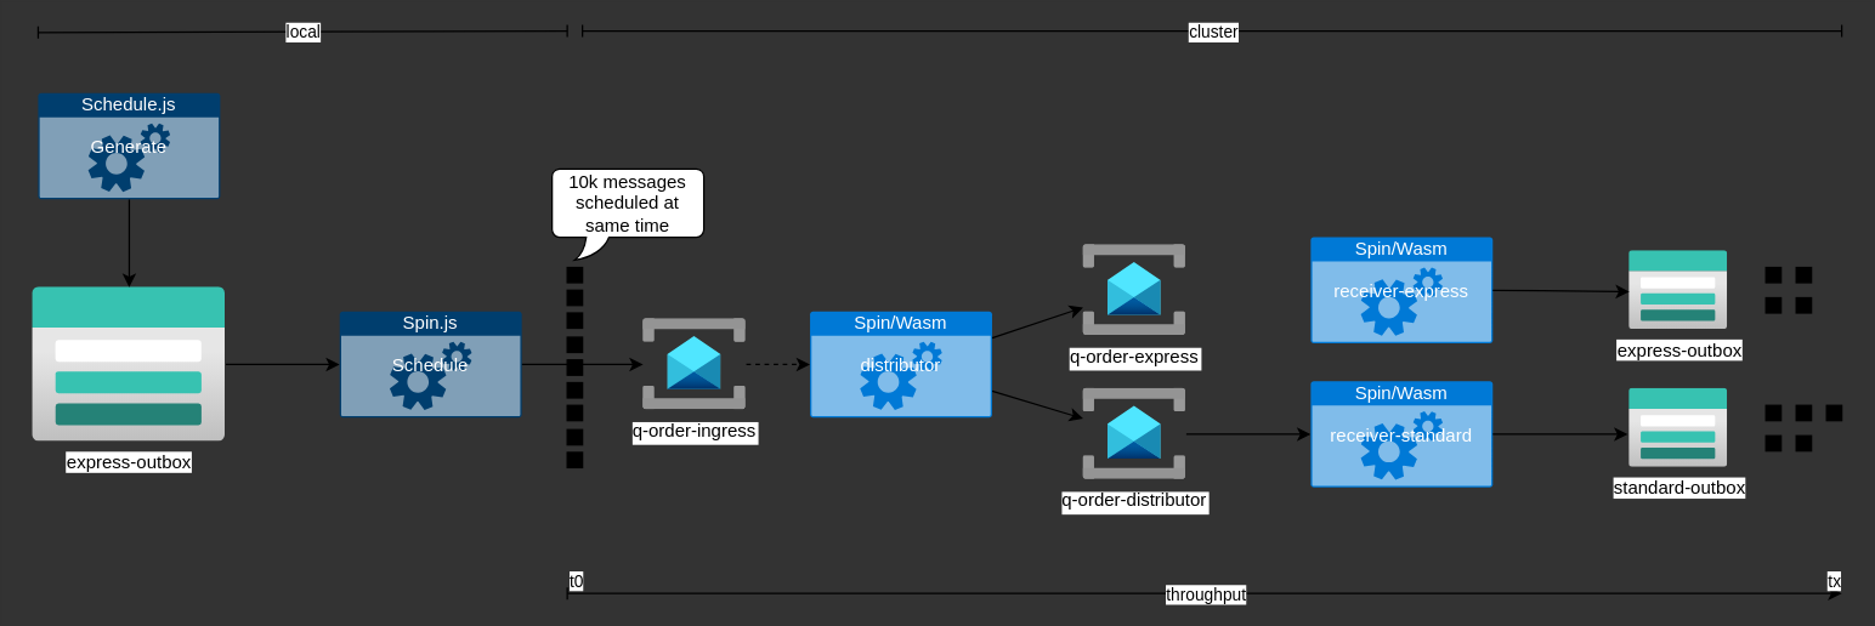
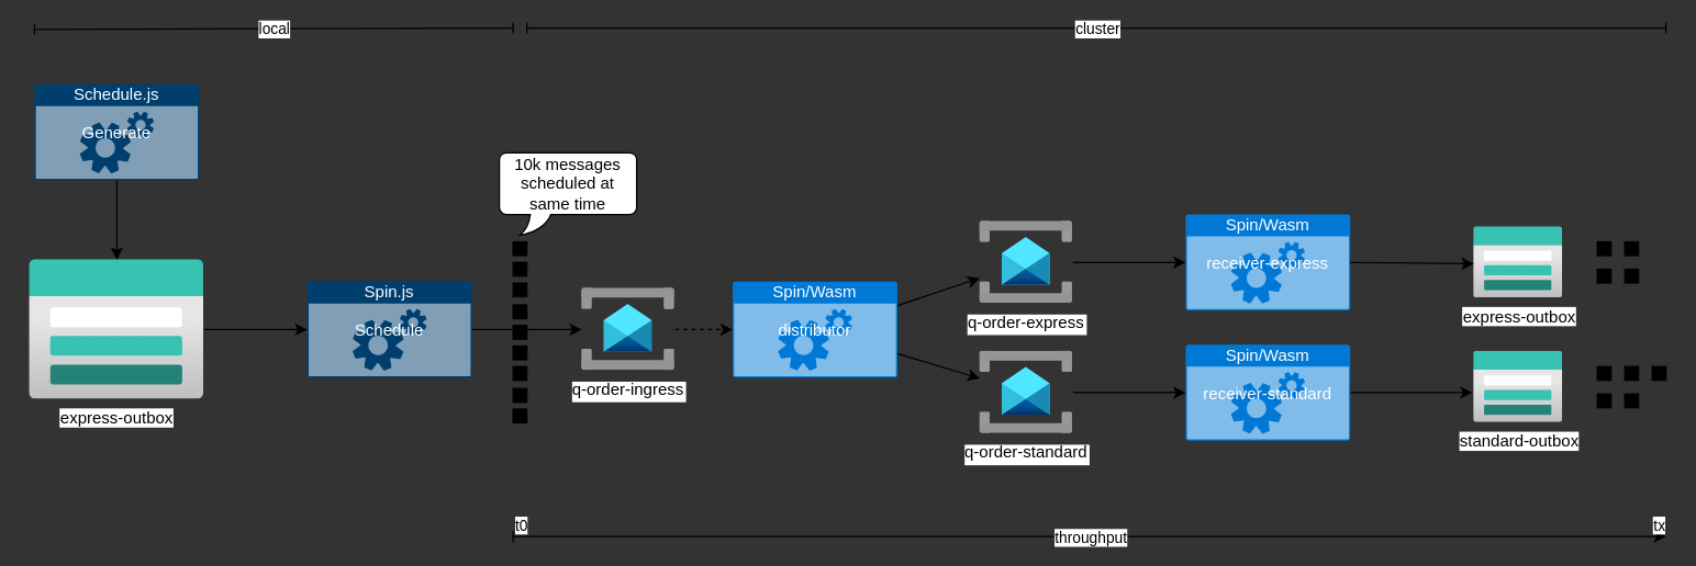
+ <mxCell id="6" value="" style="edgeStyle=none;html=1;fontFamily=Helvetica;entryX=0;entryY=0.5;entryDx=0;entryDy=0;entryPerimeter=0;" parent="1" source="7" target="11" edge="1"><mxGeometry relative="1" as="geometry"><mxPoint x="873" y="191" as="targetPoint" /></mxGeometry></mxCell>
- <mxCell id="9" value="q-order-distributor" style="aspect=fixed;points=[];align=center;image;fontSize=12;image=img/lib/azure2/integration/Service_Bus.svg;fontFamily=Helvetica;" parent="1" vertex="1"><mxGeometry x="713" y="256" width="68" height="60" as="geometry" /></mxCell>
+ <mxCell id="9" value="q-order-standard" style="aspect=fixed;points=[];align=center;image;fontSize=12;image=img/lib/azure2/integration/Service_Bus.svg;fontFamily=Helvetica;" parent="1" vertex="1"><mxGeometry x="713" y="256" width="68" height="60" as="geometry" /></mxCell>
